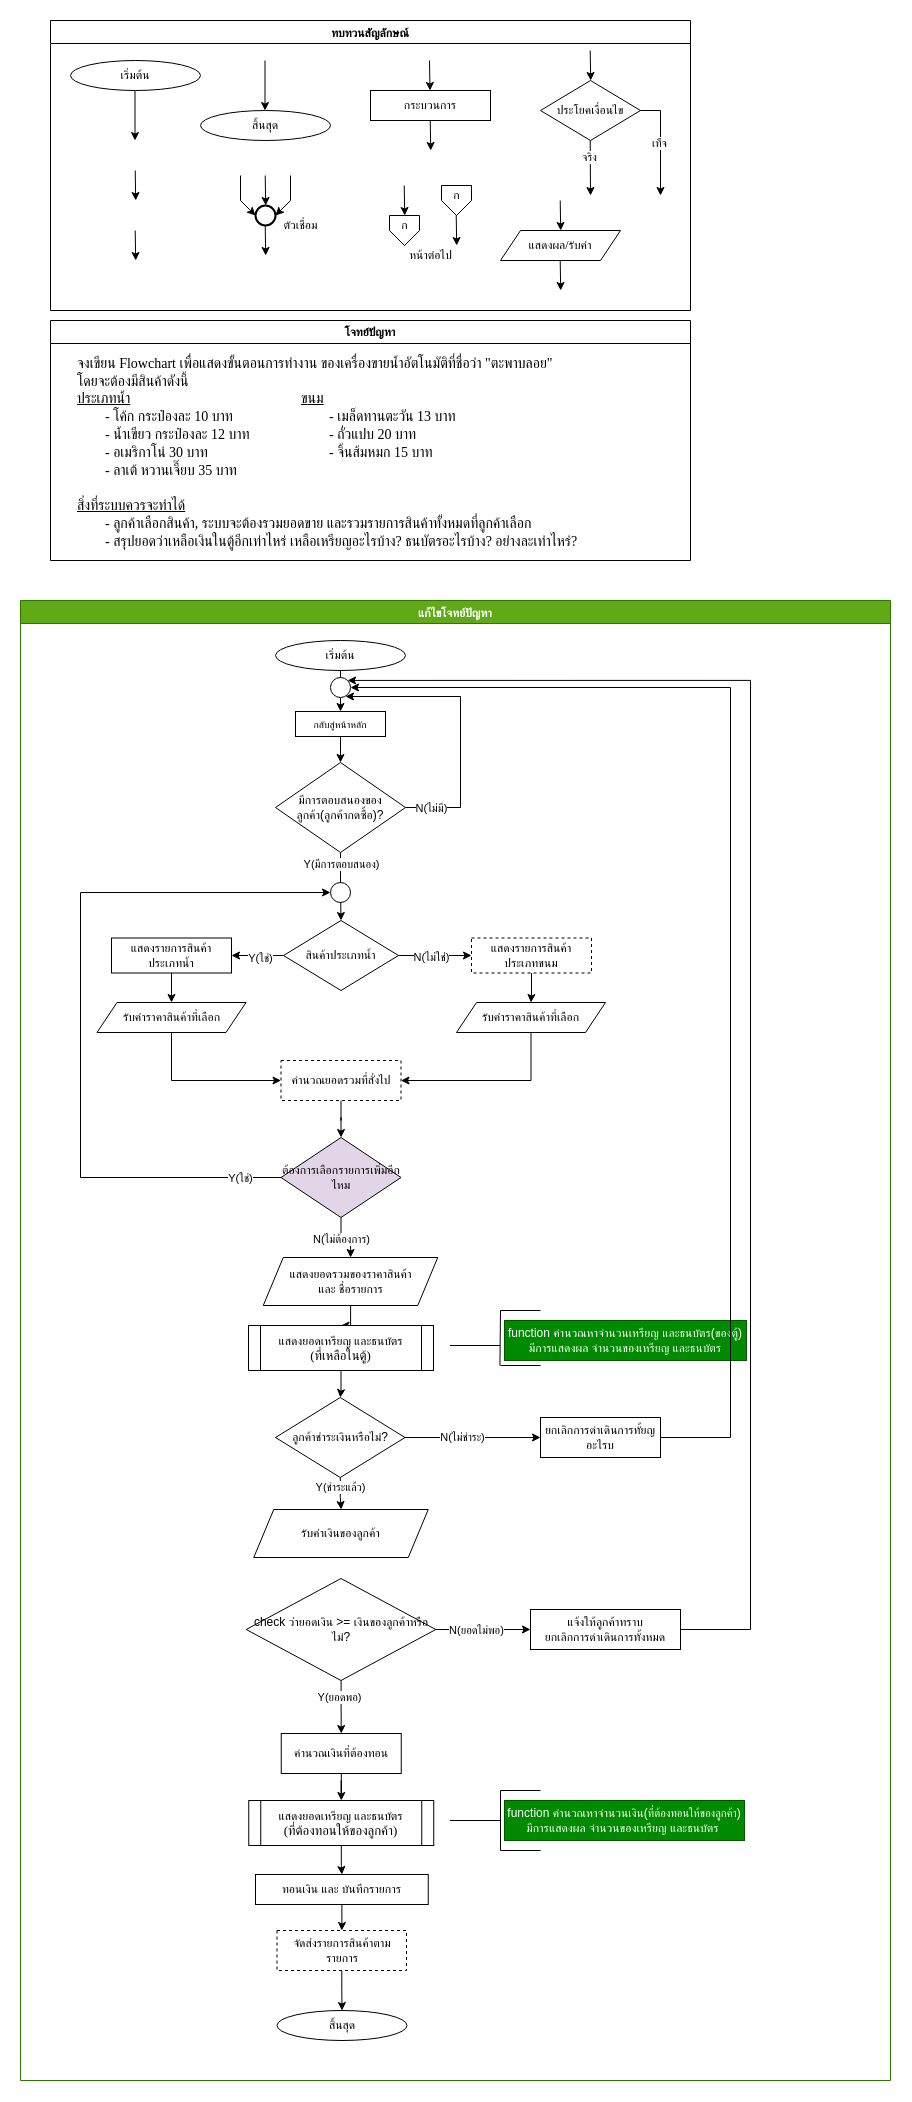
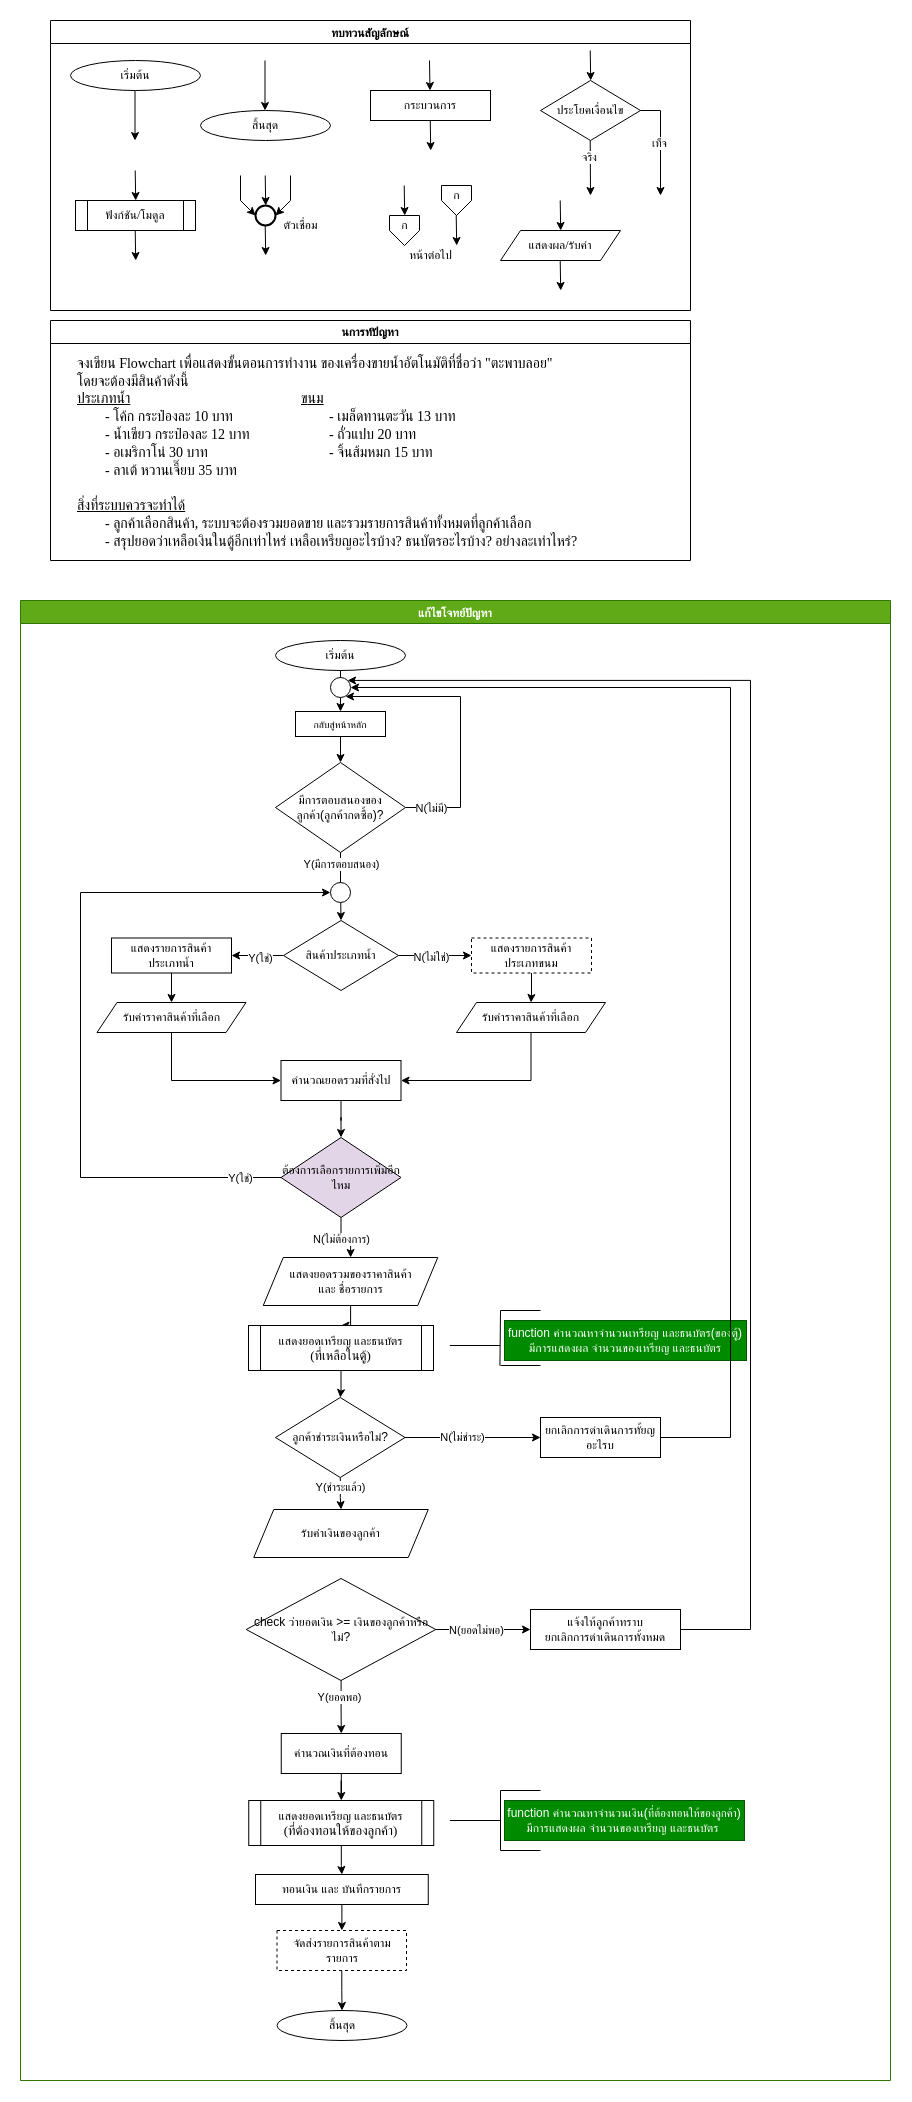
+ <mxCell id="16" value="&lt;font data-font-src=&quot;https://fonts.googleapis.com/css?family=Sarabun&quot; face=&quot;Sarabun&quot;&gt;ฟังก์ชัน/โมดูล&lt;/font&gt;" style="shape=process;whiteSpace=wrap;html=1;backgroundOutline=1;" parent="2" vertex="1"><mxGeometry x="25" y="180" width="120" height="30" as="geometry" /></mxCell>
- <mxCell id="105" value="&lt;font data-font-src=&quot;https://fonts.googleapis.com/css?family=Sarabun&quot; face=&quot;Sarabun&quot;&gt;โจทย์ปัญหา&lt;/font&gt;" style="swimlane;whiteSpace=wrap;html=1;" parent="1" vertex="1"><mxGeometry x="50" y="320" width="640" height="240" as="geometry" /></mxCell>
+ <mxCell id="105" value="&lt;font data-font-src=&quot;https://fonts.googleapis.com/css?family=Sarabun&quot; face=&quot;Sarabun&quot;&gt;นการท์ปัญหา&lt;/font&gt;" style="swimlane;whiteSpace=wrap;html=1;" parent="1" vertex="1"><mxGeometry x="50" y="320" width="640" height="240" as="geometry" /></mxCell>
- <mxCell id="62" value="คำนวณยอดรวมที่สั่งไป" style="rounded=0;whiteSpace=wrap;html=1;dashed=1;" vertex="1" parent="35"><mxGeometry x="260.5" y="460" width="120" height="40" as="geometry" /></mxCell>
+ <mxCell id="62" value="คำนวณยอดรวมที่สั่งไป" style="rounded=0;whiteSpace=wrap;html=1;" vertex="1" parent="35"><mxGeometry x="260.5" y="460" width="120" height="40" as="geometry" /></mxCell>
